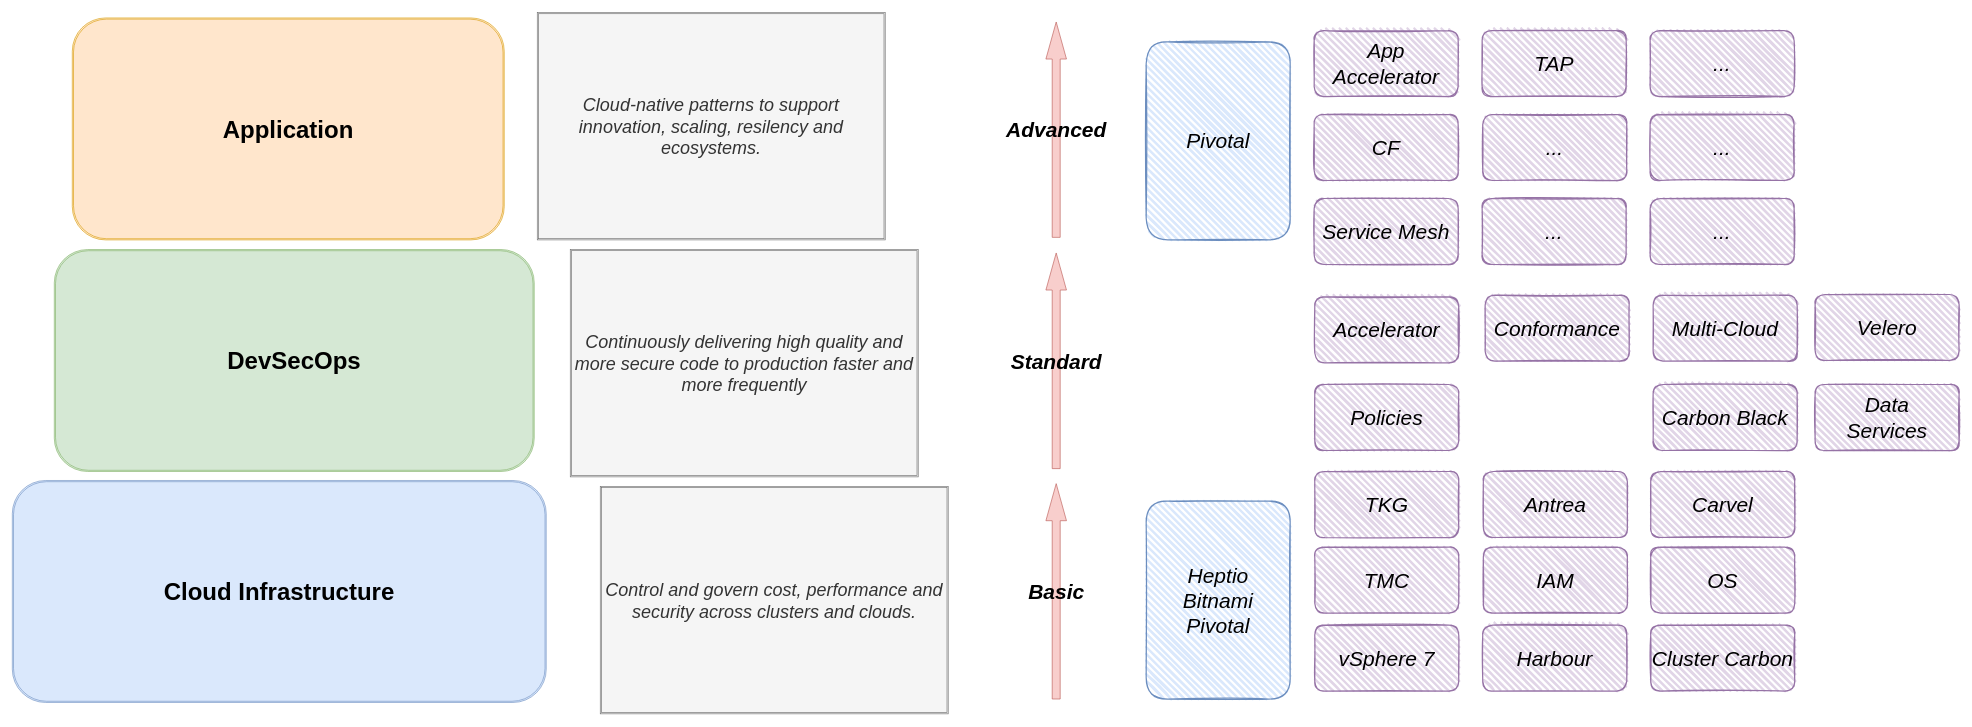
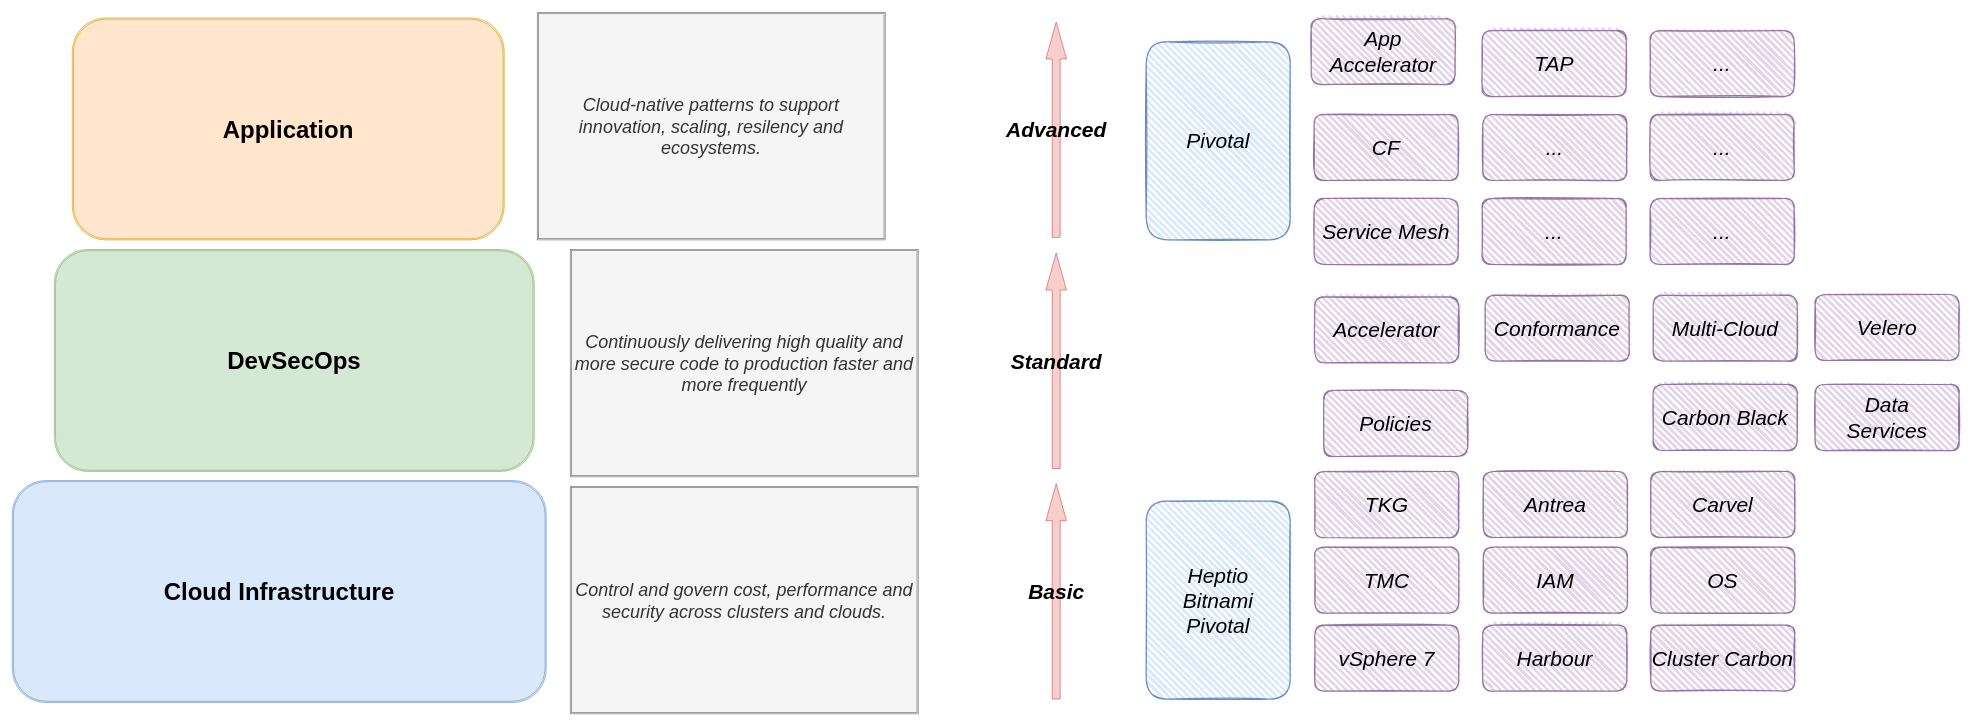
- <mxCell id="31" value="App&lt;br&gt;Accelerator" style="rounded=1;whiteSpace=wrap;html=1;strokeWidth=2;fillWeight=4;hachureGap=8;hachureAngle=45;fillColor=#e1d5e7;sketch=1;fontSize=35;strokeColor=#9673a6;fontStyle=2" parent="1" vertex="1"><mxGeometry x="2190" y="50" width="240" height="110" as="geometry" /></mxCell>
+ <mxCell id="31" value="App&lt;br&gt;Accelerator" style="rounded=1;whiteSpace=wrap;html=1;strokeWidth=2;fillWeight=4;hachureGap=8;hachureAngle=45;fillColor=#e1d5e7;sketch=1;fontSize=35;strokeColor=#9673a6;fontStyle=2" parent="1" vertex="1"><mxGeometry x="2185" y="30" width="240" height="110" as="geometry" /></mxCell>
- <mxCell id="23" value="Policies" style="rounded=1;whiteSpace=wrap;html=1;strokeWidth=2;fillWeight=4;hachureGap=8;hachureAngle=45;fillColor=#e1d5e7;sketch=1;fontSize=35;strokeColor=#9673a6;fontStyle=2" parent="1" vertex="1"><mxGeometry x="2191" y="640" width="240" height="110" as="geometry" /></mxCell>
+ <mxCell id="23" value="Policies" style="rounded=1;whiteSpace=wrap;html=1;strokeWidth=2;fillWeight=4;hachureGap=8;hachureAngle=45;fillColor=#e1d5e7;sketch=1;fontSize=35;strokeColor=#9673a6;fontStyle=2" parent="1" vertex="1"><mxGeometry x="2206" y="650" width="240" height="110" as="geometry" /></mxCell>
- <mxCell id="7" value="&lt;i style=&quot;font-size: 30px;&quot;&gt;Control and govern cost, performance and security across clusters and clouds.&lt;/i&gt;" style="shape=ext;double=1;rounded=0;whiteSpace=wrap;html=1;fontSize=30;fillColor=#f5f5f5;fontColor=#333333;strokeColor=#666666;" parent="1" vertex="1"><mxGeometry x="1000" y="810" width="580" height="379" as="geometry" /></mxCell>
+ <mxCell id="7" value="&lt;i style=&quot;font-size: 30px;&quot;&gt;Control and govern cost, performance and security across clusters and clouds.&lt;/i&gt;" style="shape=ext;double=1;rounded=0;whiteSpace=wrap;html=1;fontSize=30;fillColor=#f5f5f5;fontColor=#333333;strokeColor=#666666;" parent="1" vertex="1"><mxGeometry x="950" y="810" width="580" height="379" as="geometry" /></mxCell>
